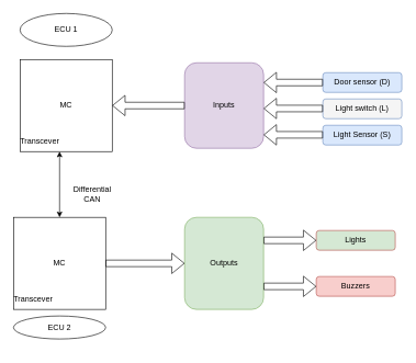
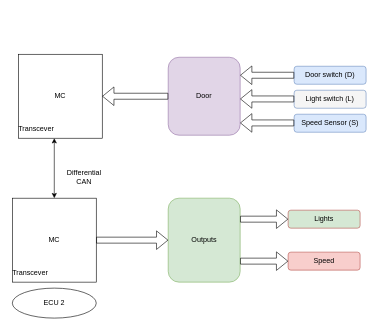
- <mxCell id="2" value="ECU 1" style="ellipse;whiteSpace=wrap;html=1;" vertex="1" parent="1"><mxGeometry x="30" y="20" width="140" height="50" as="geometry" /></mxCell>
- <mxCell id="12" value="Door sensor (D)" style="rounded=1;whiteSpace=wrap;html=1;fillColor=#dae8fc;strokeColor=#6c8ebf;" vertex="1" parent="1"><mxGeometry x="490" y="110" width="120" height="30" as="geometry" /></mxCell>
+ <mxCell id="12" value="Door switch (D)" style="rounded=1;whiteSpace=wrap;html=1;fillColor=#dae8fc;strokeColor=#6c8ebf;" vertex="1" parent="1"><mxGeometry x="490" y="110" width="120" height="30" as="geometry" /></mxCell>
- <mxCell id="10" value="Inputs" style="rounded=1;whiteSpace=wrap;html=1;fillColor=#e1d5e7;strokeColor=#9673a6;" vertex="1" parent="1"><mxGeometry x="280" y="95" width="120" height="130" as="geometry" /></mxCell>
+ <mxCell id="10" value="Door" style="rounded=1;whiteSpace=wrap;html=1;fillColor=#e1d5e7;strokeColor=#9673a6;" vertex="1" parent="1"><mxGeometry x="280" y="95" width="120" height="130" as="geometry" /></mxCell>
- <mxCell id="14" value="Light Sensor (S)" style="rounded=1;whiteSpace=wrap;html=1;fillColor=#dae8fc;strokeColor=#6c8ebf;" vertex="1" parent="1"><mxGeometry x="490" y="190" width="120" height="30" as="geometry" /></mxCell>
+ <mxCell id="14" value="Speed Sensor (S)" style="rounded=1;whiteSpace=wrap;html=1;fillColor=#dae8fc;strokeColor=#6c8ebf;" vertex="1" parent="1"><mxGeometry x="490" y="190" width="120" height="30" as="geometry" /></mxCell>
- <mxCell id="20" value="Buzzers" style="rounded=1;whiteSpace=wrap;html=1;fillColor=#f8cecc;strokeColor=#b85450;" vertex="1" parent="1"><mxGeometry x="480" y="420" width="120" height="30" as="geometry" /></mxCell>
+ <mxCell id="20" value="Speed" style="rounded=1;whiteSpace=wrap;html=1;fillColor=#f8cecc;strokeColor=#b85450;" vertex="1" parent="1"><mxGeometry x="480" y="420" width="120" height="30" as="geometry" /></mxCell>
- <mxCell id="3" value="ECU 2" style="ellipse;whiteSpace=wrap;html=1;" vertex="1" parent="1"><mxGeometry x="20" y="480" width="140" height="35" as="geometry" /></mxCell>
+ <mxCell id="3" value="ECU 2" style="ellipse;whiteSpace=wrap;html=1;" vertex="1" parent="1"><mxGeometry x="20" y="480" width="140" height="50" as="geometry" /></mxCell>
